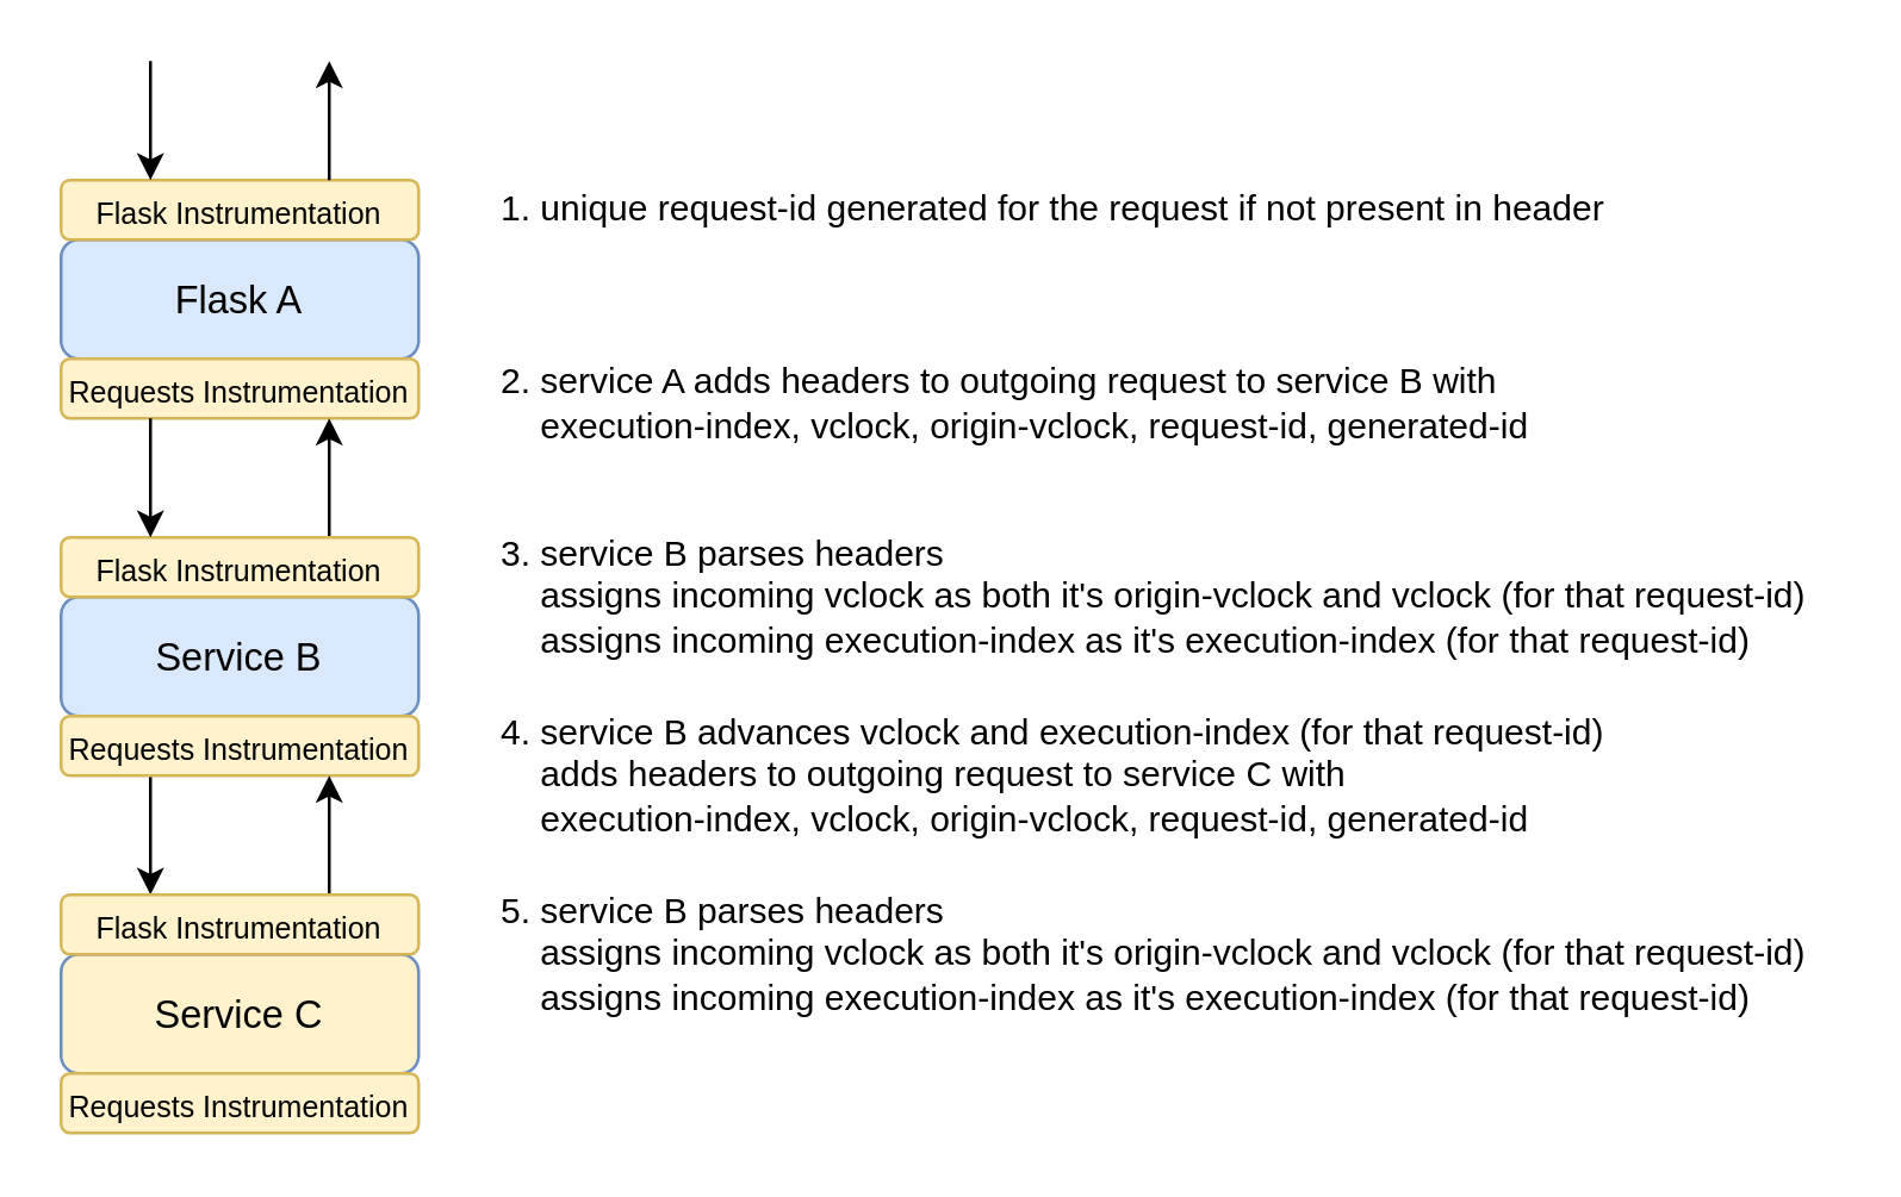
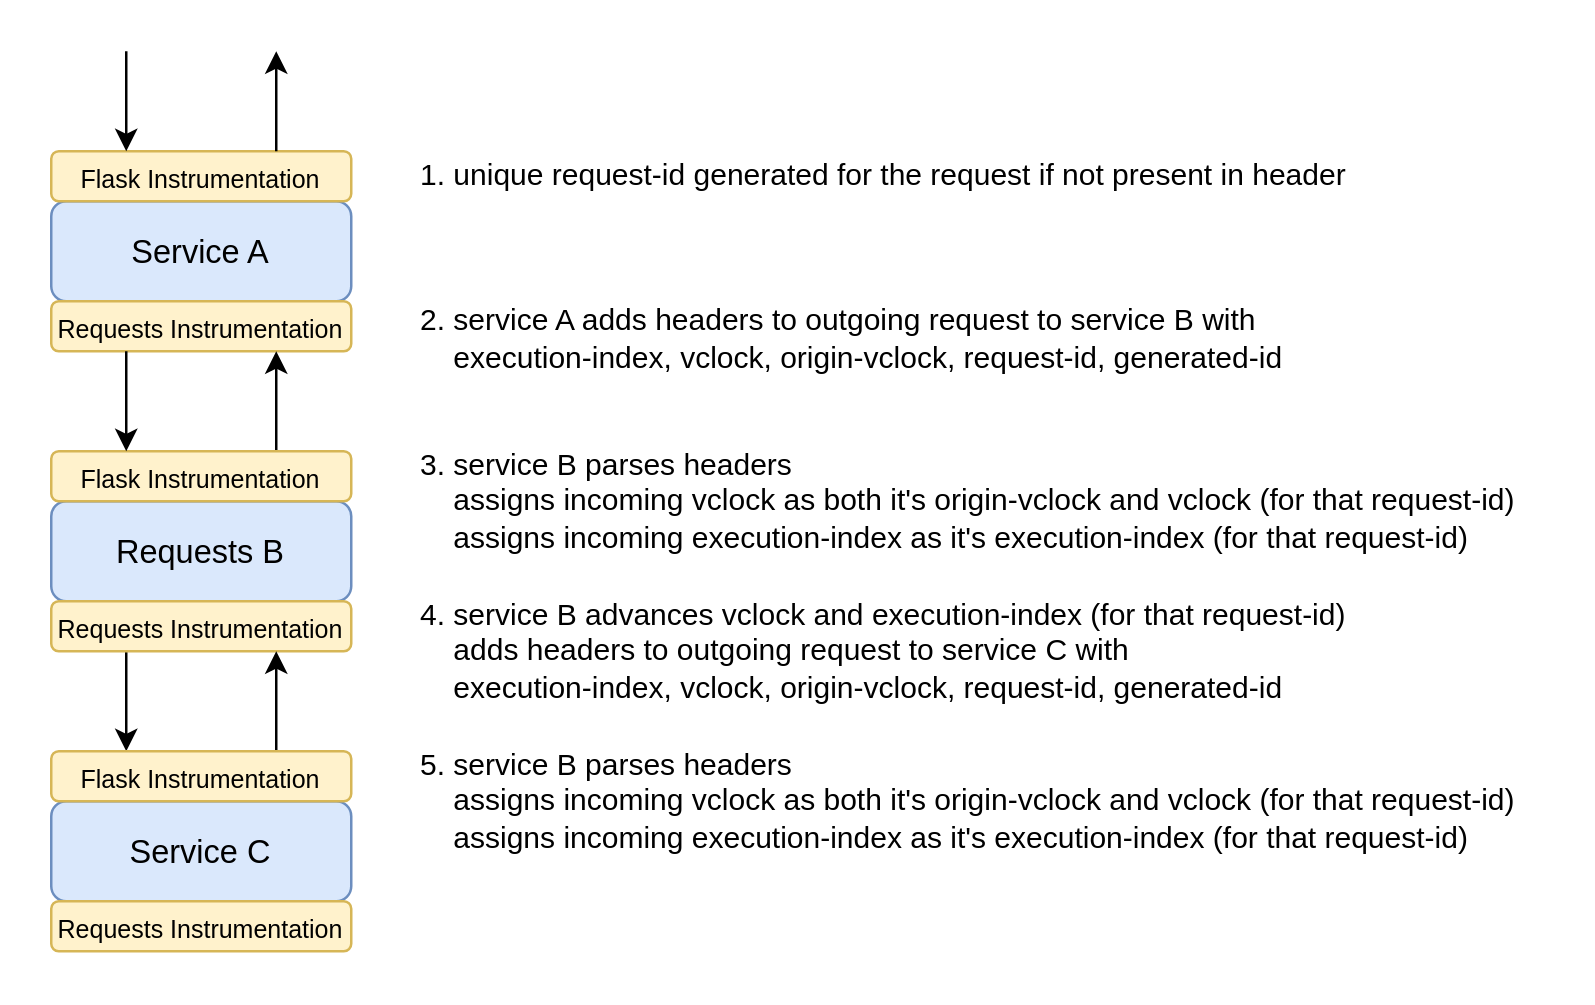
- <mxCell id="2" value="Flask A" style="rounded=1;whiteSpace=wrap;html=1;fontSize=13;glass=0;strokeWidth=1;shadow=0;fillColor=#dae8fc;strokeColor=#6c8ebf;" vertex="1" parent="1"><mxGeometry x="20" y="80" width="120" height="40" as="geometry" /></mxCell>
+ <mxCell id="2" value="Service A" style="rounded=1;whiteSpace=wrap;html=1;fontSize=13;glass=0;strokeWidth=1;shadow=0;fillColor=#dae8fc;strokeColor=#6c8ebf;" vertex="1" parent="1"><mxGeometry x="20" y="80" width="120" height="40" as="geometry" /></mxCell>
- <mxCell id="8" value="Service B" style="rounded=1;whiteSpace=wrap;html=1;fontSize=13;glass=0;strokeWidth=1;shadow=0;fillColor=#dae8fc;strokeColor=#6c8ebf;" vertex="1" parent="1"><mxGeometry x="20" y="200" width="120" height="40" as="geometry" /></mxCell>
+ <mxCell id="8" value="Requests B" style="rounded=1;whiteSpace=wrap;html=1;fontSize=13;glass=0;strokeWidth=1;shadow=0;fillColor=#dae8fc;strokeColor=#6c8ebf;" vertex="1" parent="1"><mxGeometry x="20" y="200" width="120" height="40" as="geometry" /></mxCell>
- <mxCell id="13" value="Service C" style="rounded=1;whiteSpace=wrap;html=1;fontSize=13;glass=0;strokeWidth=1;shadow=0;fillColor=#fff2cc;strokeColor=#6c8ebf;" vertex="1" parent="1"><mxGeometry x="20" y="320" width="120" height="40" as="geometry" /></mxCell>
+ <mxCell id="13" value="Service C" style="rounded=1;whiteSpace=wrap;html=1;fontSize=13;glass=0;strokeWidth=1;shadow=0;fillColor=#dae8fc;strokeColor=#6c8ebf;" vertex="1" parent="1"><mxGeometry x="20" y="320" width="120" height="40" as="geometry" /></mxCell>
